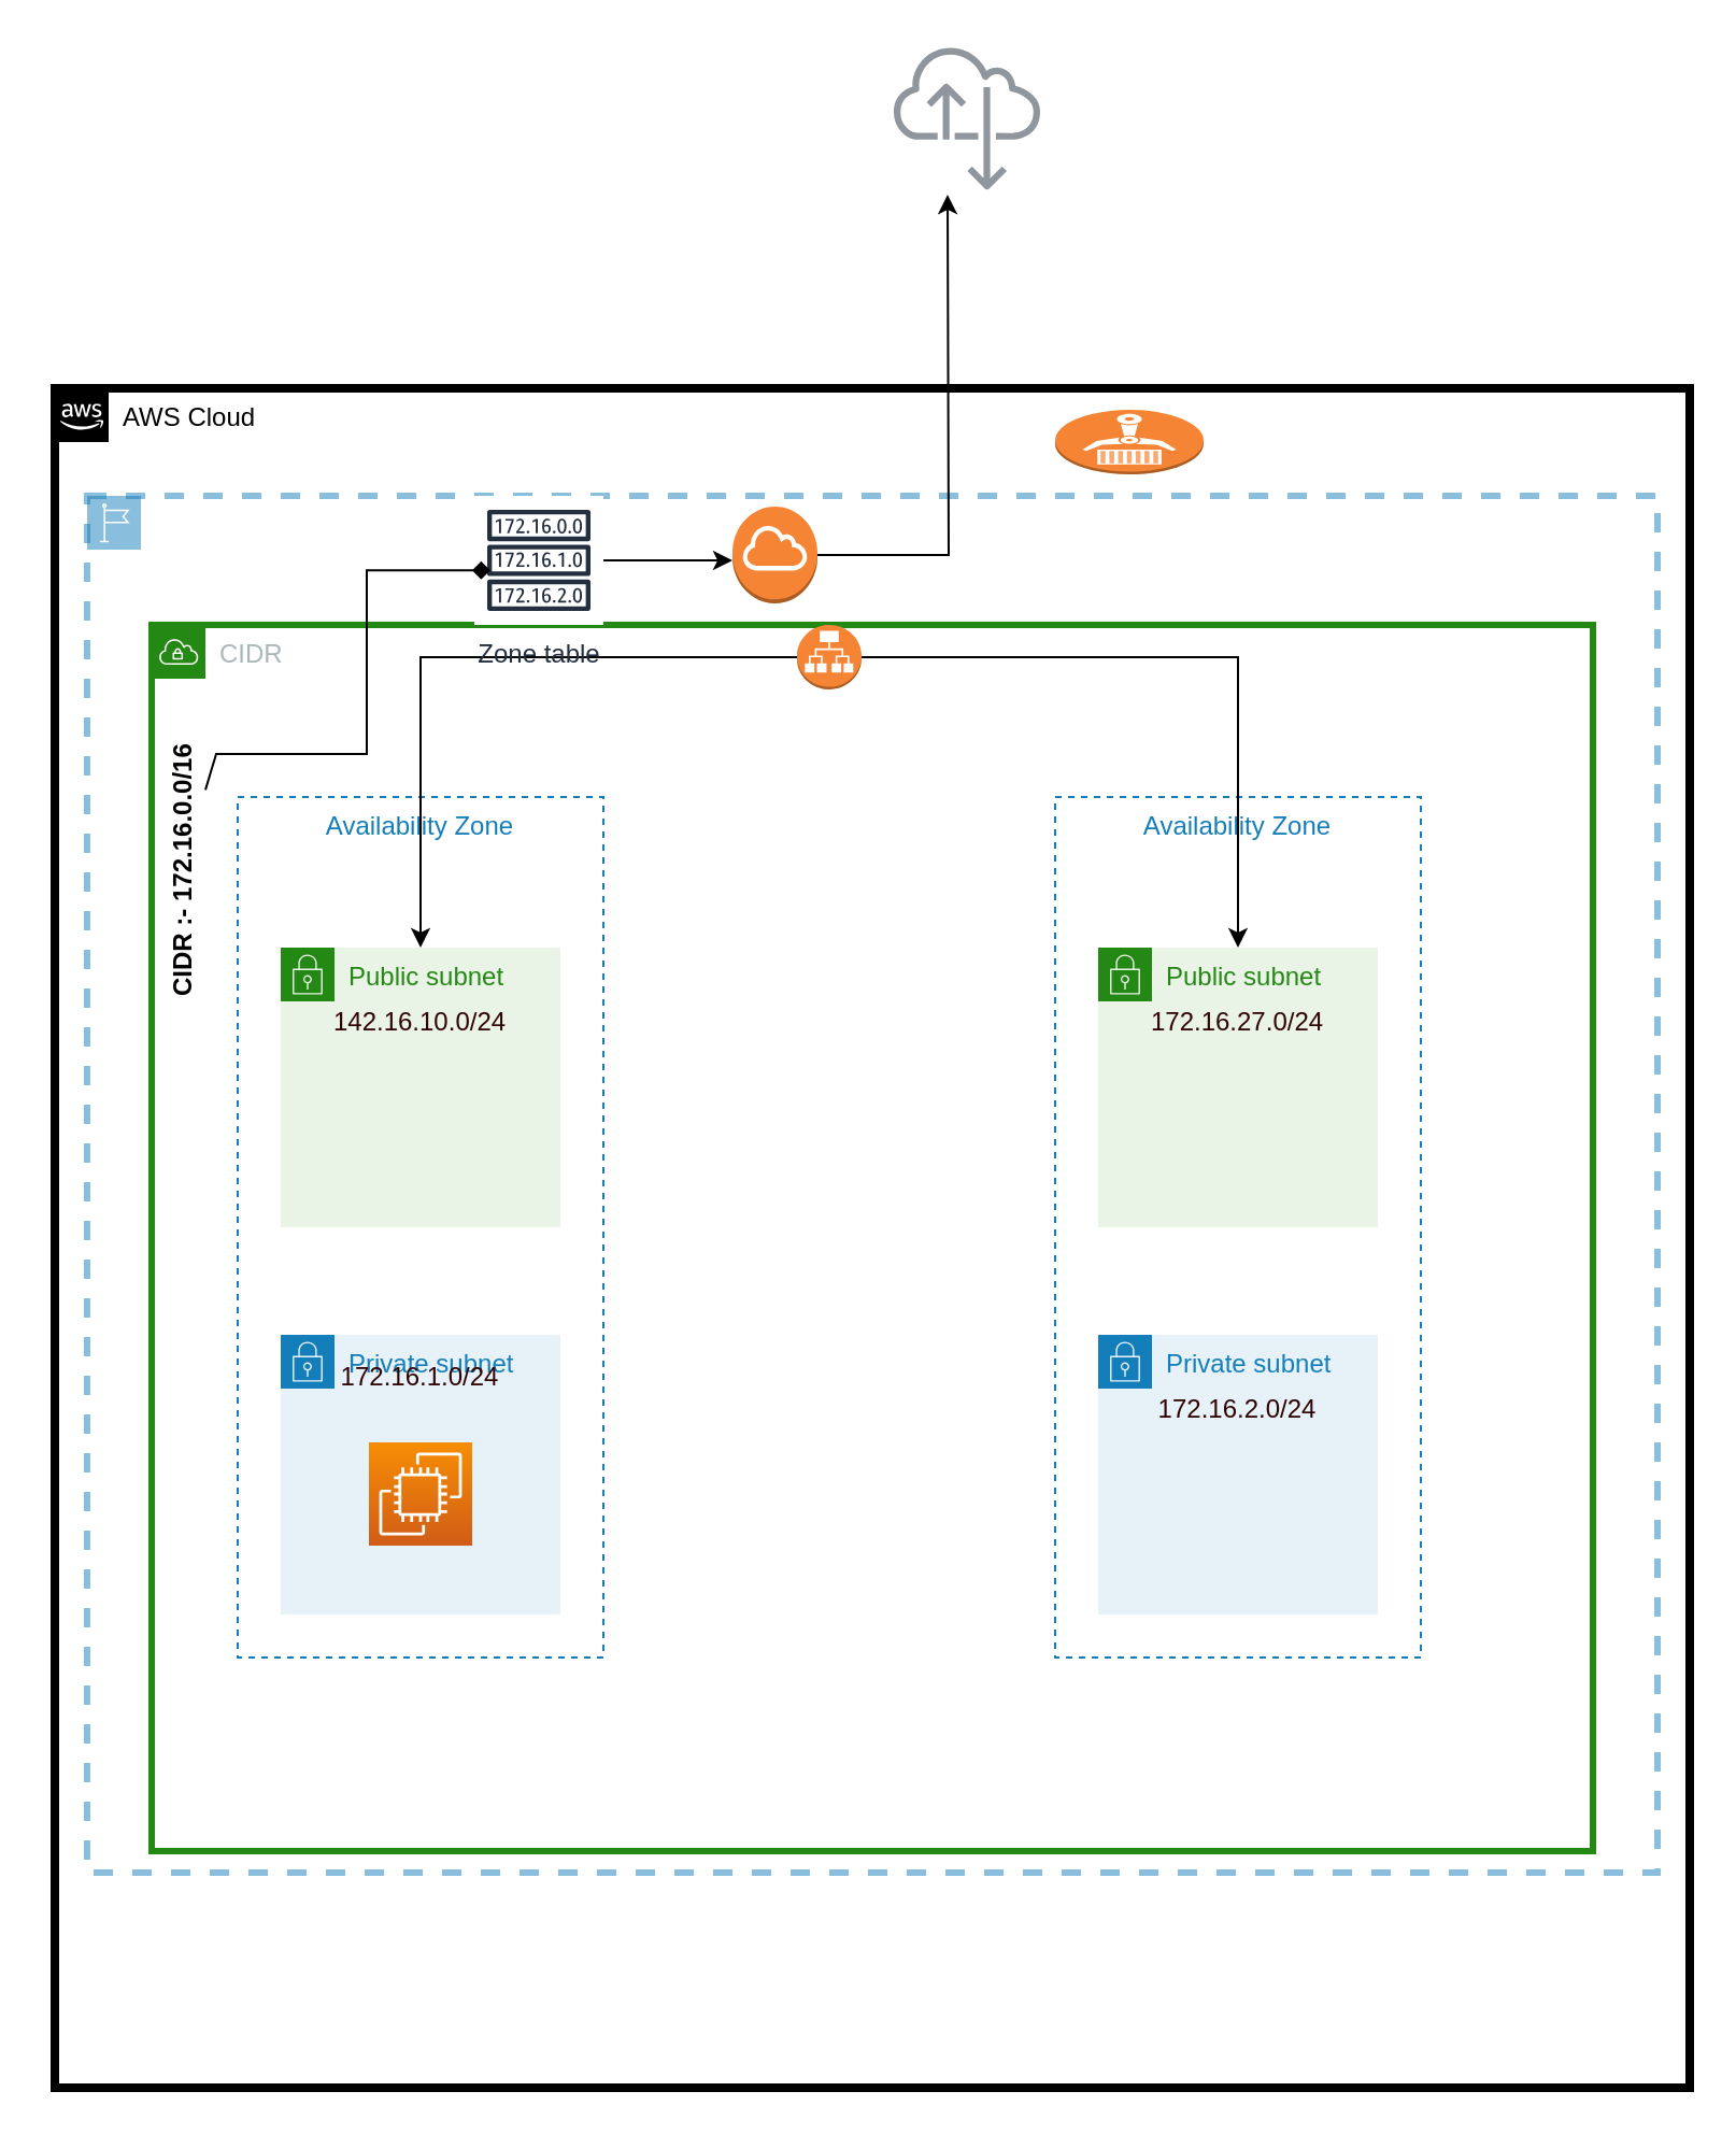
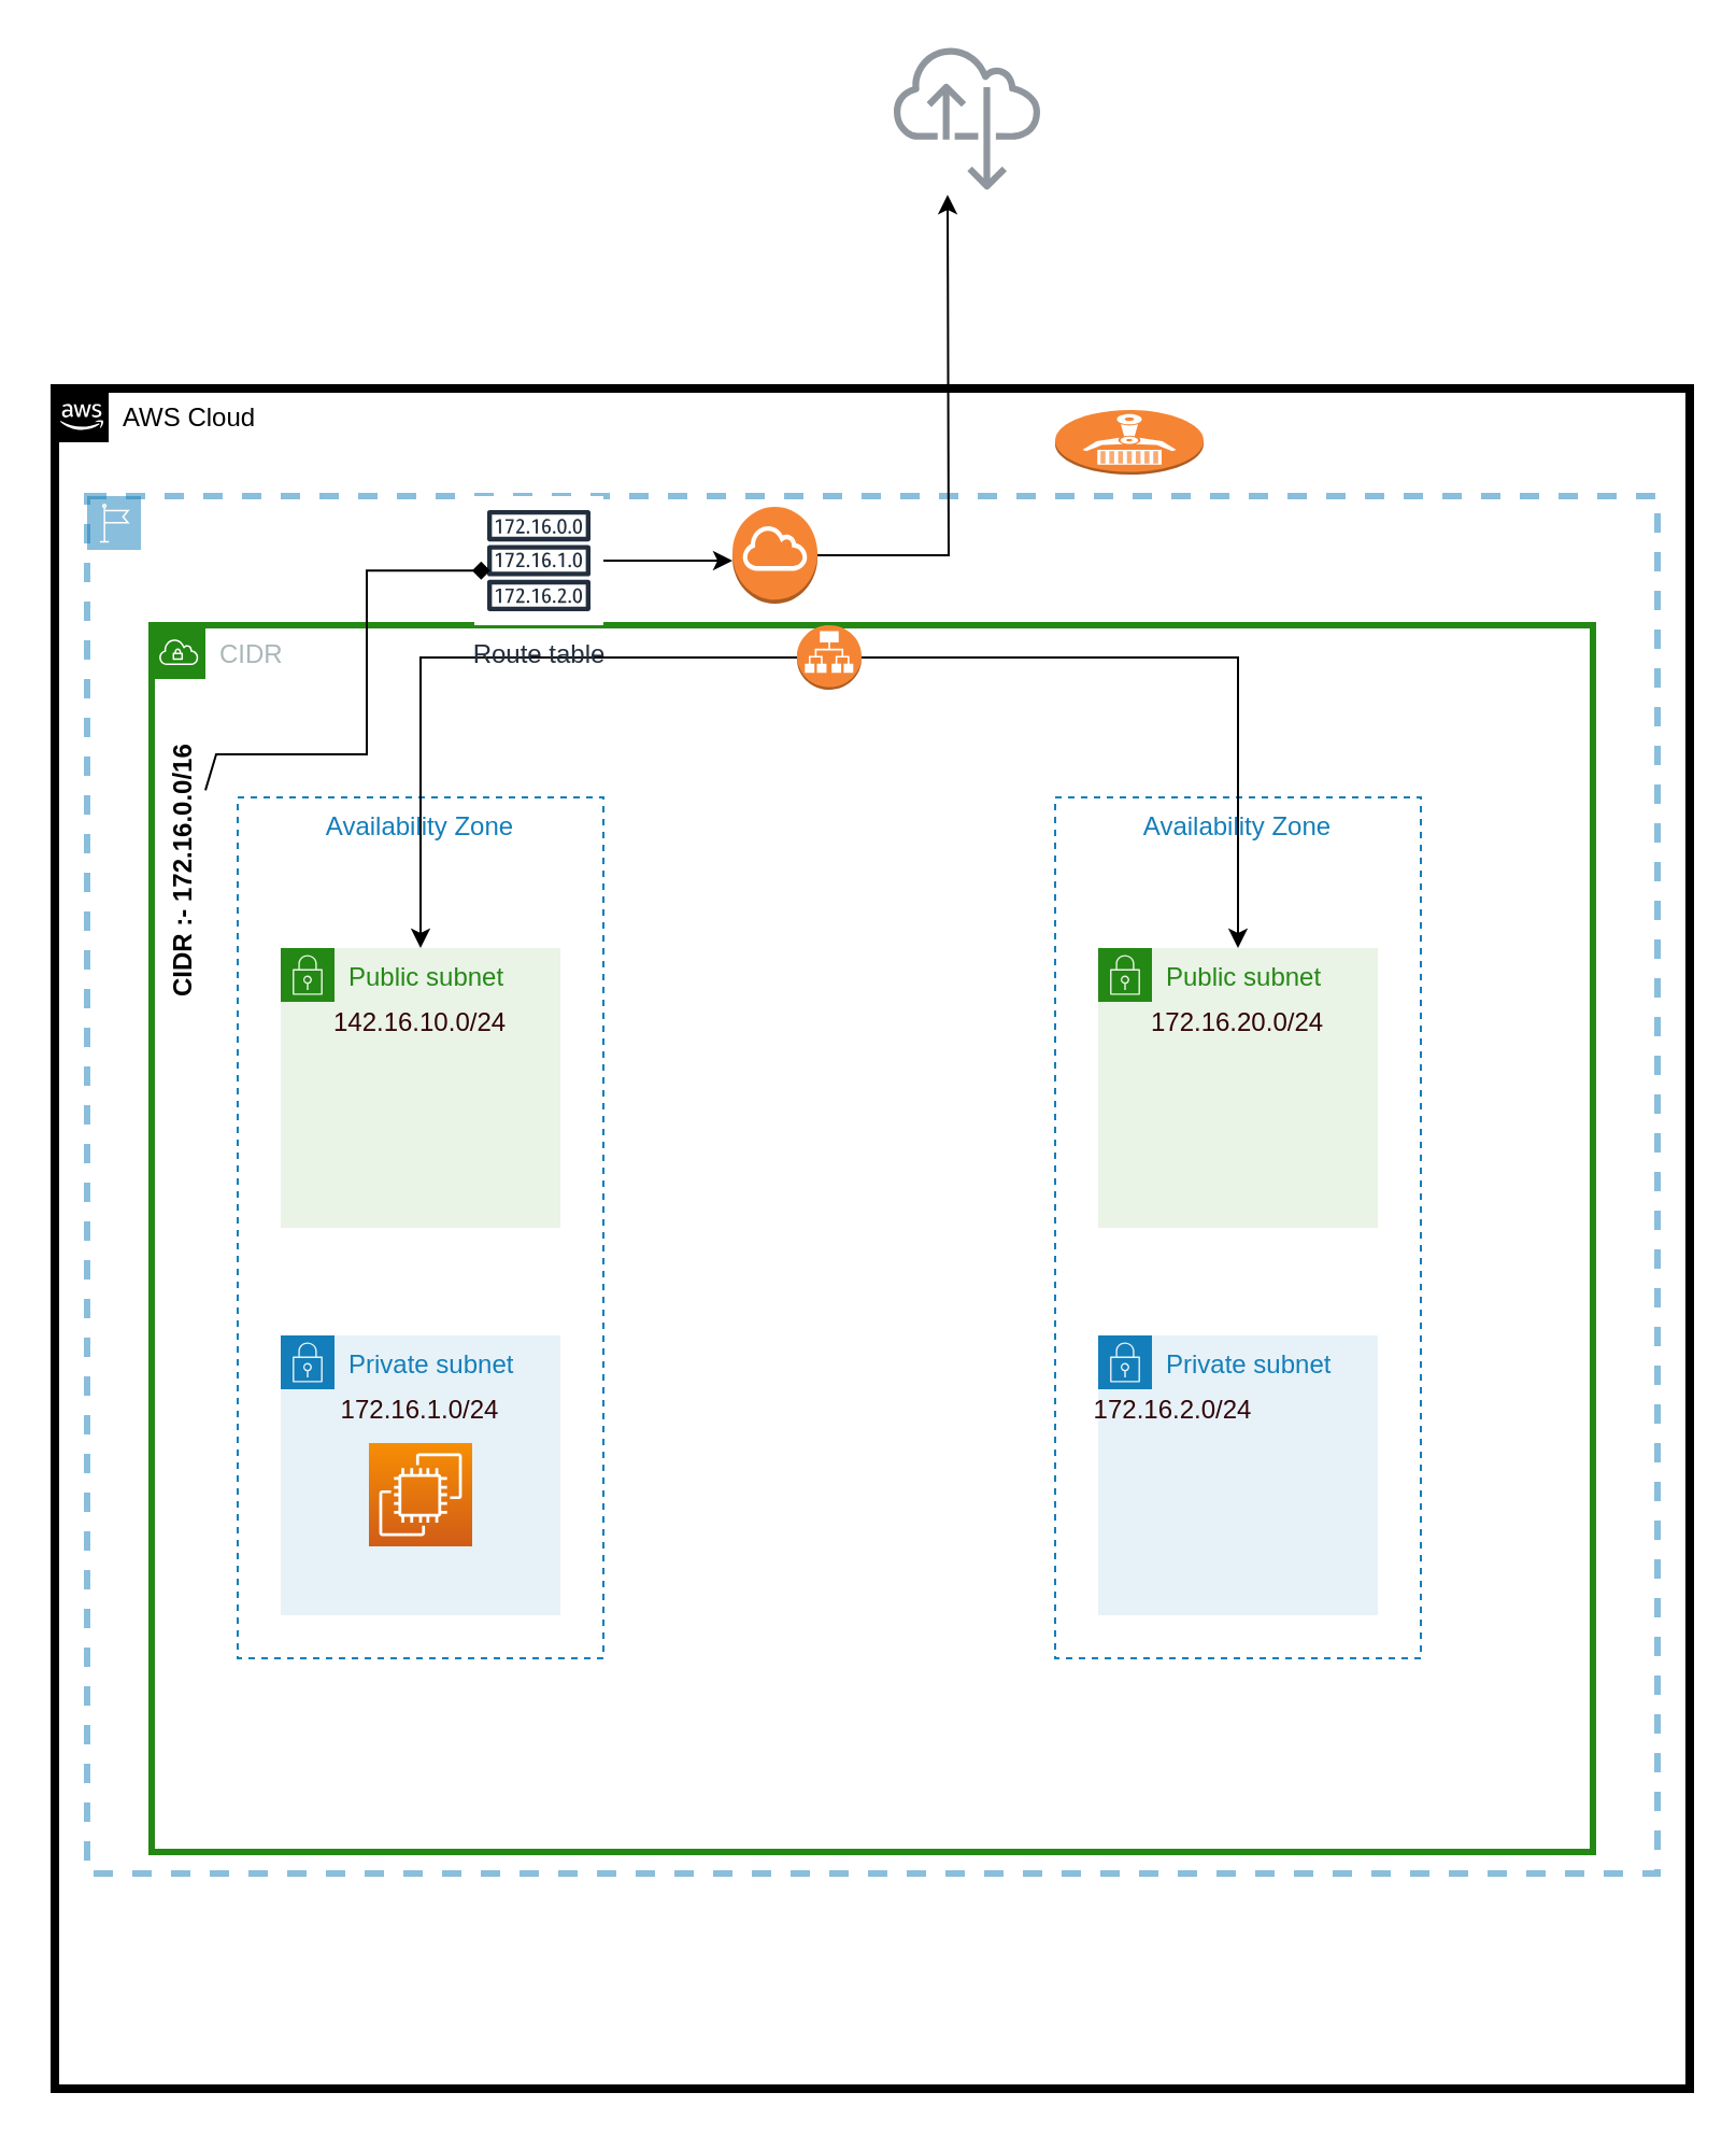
- <mxCell id="22" value="Zone table" style="sketch=0;outlineConnect=0;fontColor=#232F3E;gradientColor=none;strokeColor=#232F3E;fillColor=#ffffff;dashed=0;verticalLabelPosition=bottom;verticalAlign=top;align=center;html=1;fontSize=12;fontStyle=0;aspect=fixed;shape=mxgraph.aws4.resourceIcon;resIcon=mxgraph.aws4.route_table;" vertex="1" parent="4"><mxGeometry x="180" width="60" height="60" as="geometry" /></mxCell>
+ <mxCell id="22" value="Route table" style="sketch=0;outlineConnect=0;fontColor=#232F3E;gradientColor=none;strokeColor=#232F3E;fillColor=#ffffff;dashed=0;verticalLabelPosition=bottom;verticalAlign=top;align=center;html=1;fontSize=12;fontStyle=0;aspect=fixed;shape=mxgraph.aws4.resourceIcon;resIcon=mxgraph.aws4.route_table;" vertex="1" parent="4"><mxGeometry x="180" width="60" height="60" as="geometry" /></mxCell>
- <mxCell id="18" value="&lt;font color=&quot;#300303&quot;&gt;172.16.27.0/24&lt;/font&gt;" style="text;strokeColor=none;align=center;fillColor=none;html=1;verticalAlign=middle;whiteSpace=wrap;rounded=0;strokeWidth=3;" vertex="1" parent="5"><mxGeometry x="475" y="170" width="60" height="30" as="geometry" /></mxCell>
+ <mxCell id="18" value="&lt;font color=&quot;#300303&quot;&gt;172.16.20.0/24&lt;/font&gt;" style="text;strokeColor=none;align=center;fillColor=none;html=1;verticalAlign=middle;whiteSpace=wrap;rounded=0;strokeWidth=3;" vertex="1" parent="5"><mxGeometry x="475" y="170" width="60" height="30" as="geometry" /></mxCell>
- <mxCell id="19" value="&lt;font color=&quot;#300303&quot;&gt;172.16.1.0/24&lt;/font&gt;" style="text;strokeColor=none;align=center;fillColor=none;html=1;verticalAlign=middle;whiteSpace=wrap;rounded=0;strokeWidth=3;" vertex="1" parent="5"><mxGeometry x="95" y="335" width="60" height="30" as="geometry" /></mxCell>
+ <mxCell id="19" value="&lt;font color=&quot;#300303&quot;&gt;172.16.1.0/24&lt;/font&gt;" style="text;strokeColor=none;align=center;fillColor=none;html=1;verticalAlign=middle;whiteSpace=wrap;rounded=0;strokeWidth=3;" vertex="1" parent="5"><mxGeometry x="95" y="350" width="60" height="30" as="geometry" /></mxCell>
- <mxCell id="20" value="&lt;font color=&quot;#300303&quot;&gt;172.16.2.0/24&lt;/font&gt;" style="text;strokeColor=none;align=center;fillColor=none;html=1;verticalAlign=middle;whiteSpace=wrap;rounded=0;strokeWidth=3;" vertex="1" parent="5"><mxGeometry x="475" y="350" width="60" height="30" as="geometry" /></mxCell>
+ <mxCell id="20" value="&lt;font color=&quot;#300303&quot;&gt;172.16.2.0/24&lt;/font&gt;" style="text;strokeColor=none;align=center;fillColor=none;html=1;verticalAlign=middle;whiteSpace=wrap;rounded=0;strokeWidth=3;" vertex="1" parent="5"><mxGeometry x="445" y="350" width="60" height="30" as="geometry" /></mxCell>
